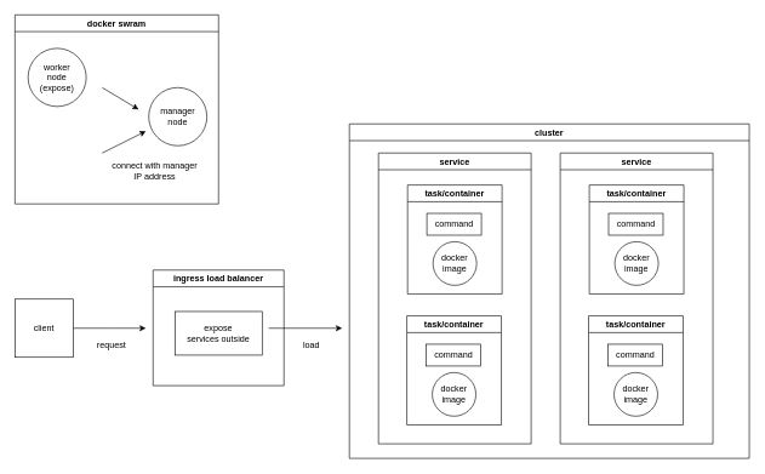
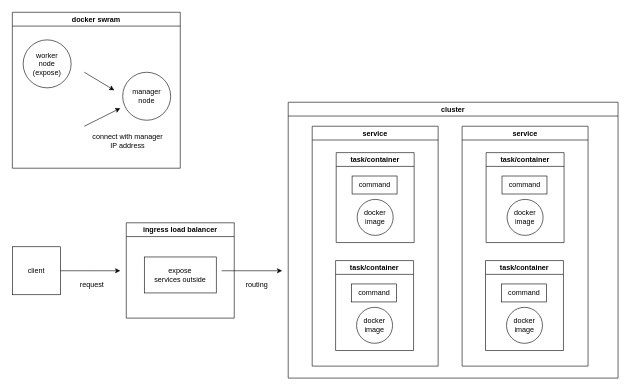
- <mxCell id="25" value="load" style="text;html=1;strokeColor=none;fillColor=none;align=center;verticalAlign=middle;whiteSpace=wrap;rounded=0;" vertex="1" parent="1"><mxGeometry x="403" y="460" width="50" height="30" as="geometry" /></mxCell>
+ <mxCell id="25" value="routing" style="text;html=1;strokeColor=none;fillColor=none;align=center;verticalAlign=middle;whiteSpace=wrap;rounded=0;" vertex="1" parent="1"><mxGeometry x="403" y="460" width="50" height="30" as="geometry" /></mxCell>
